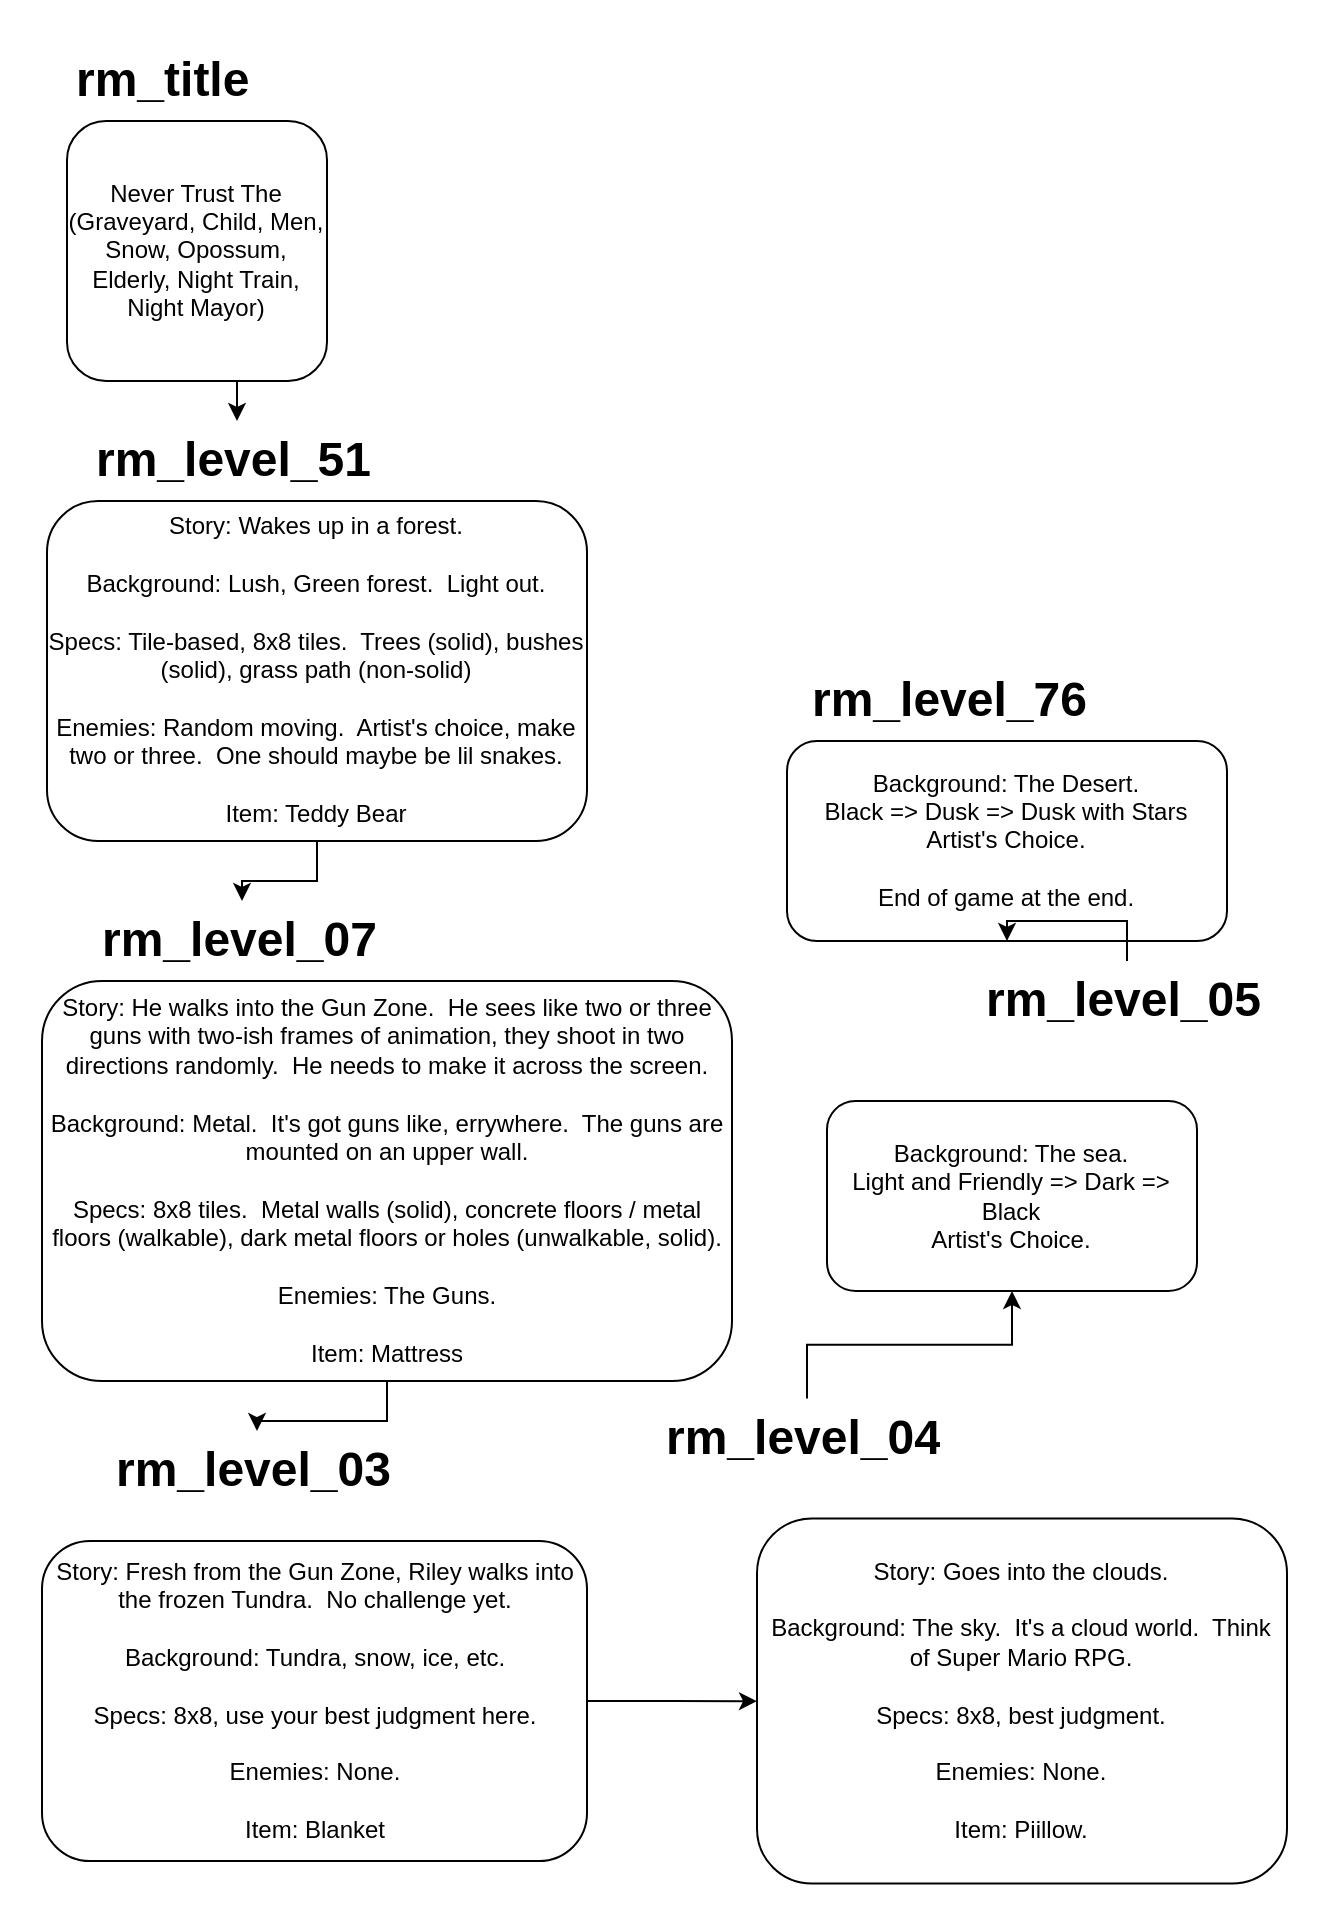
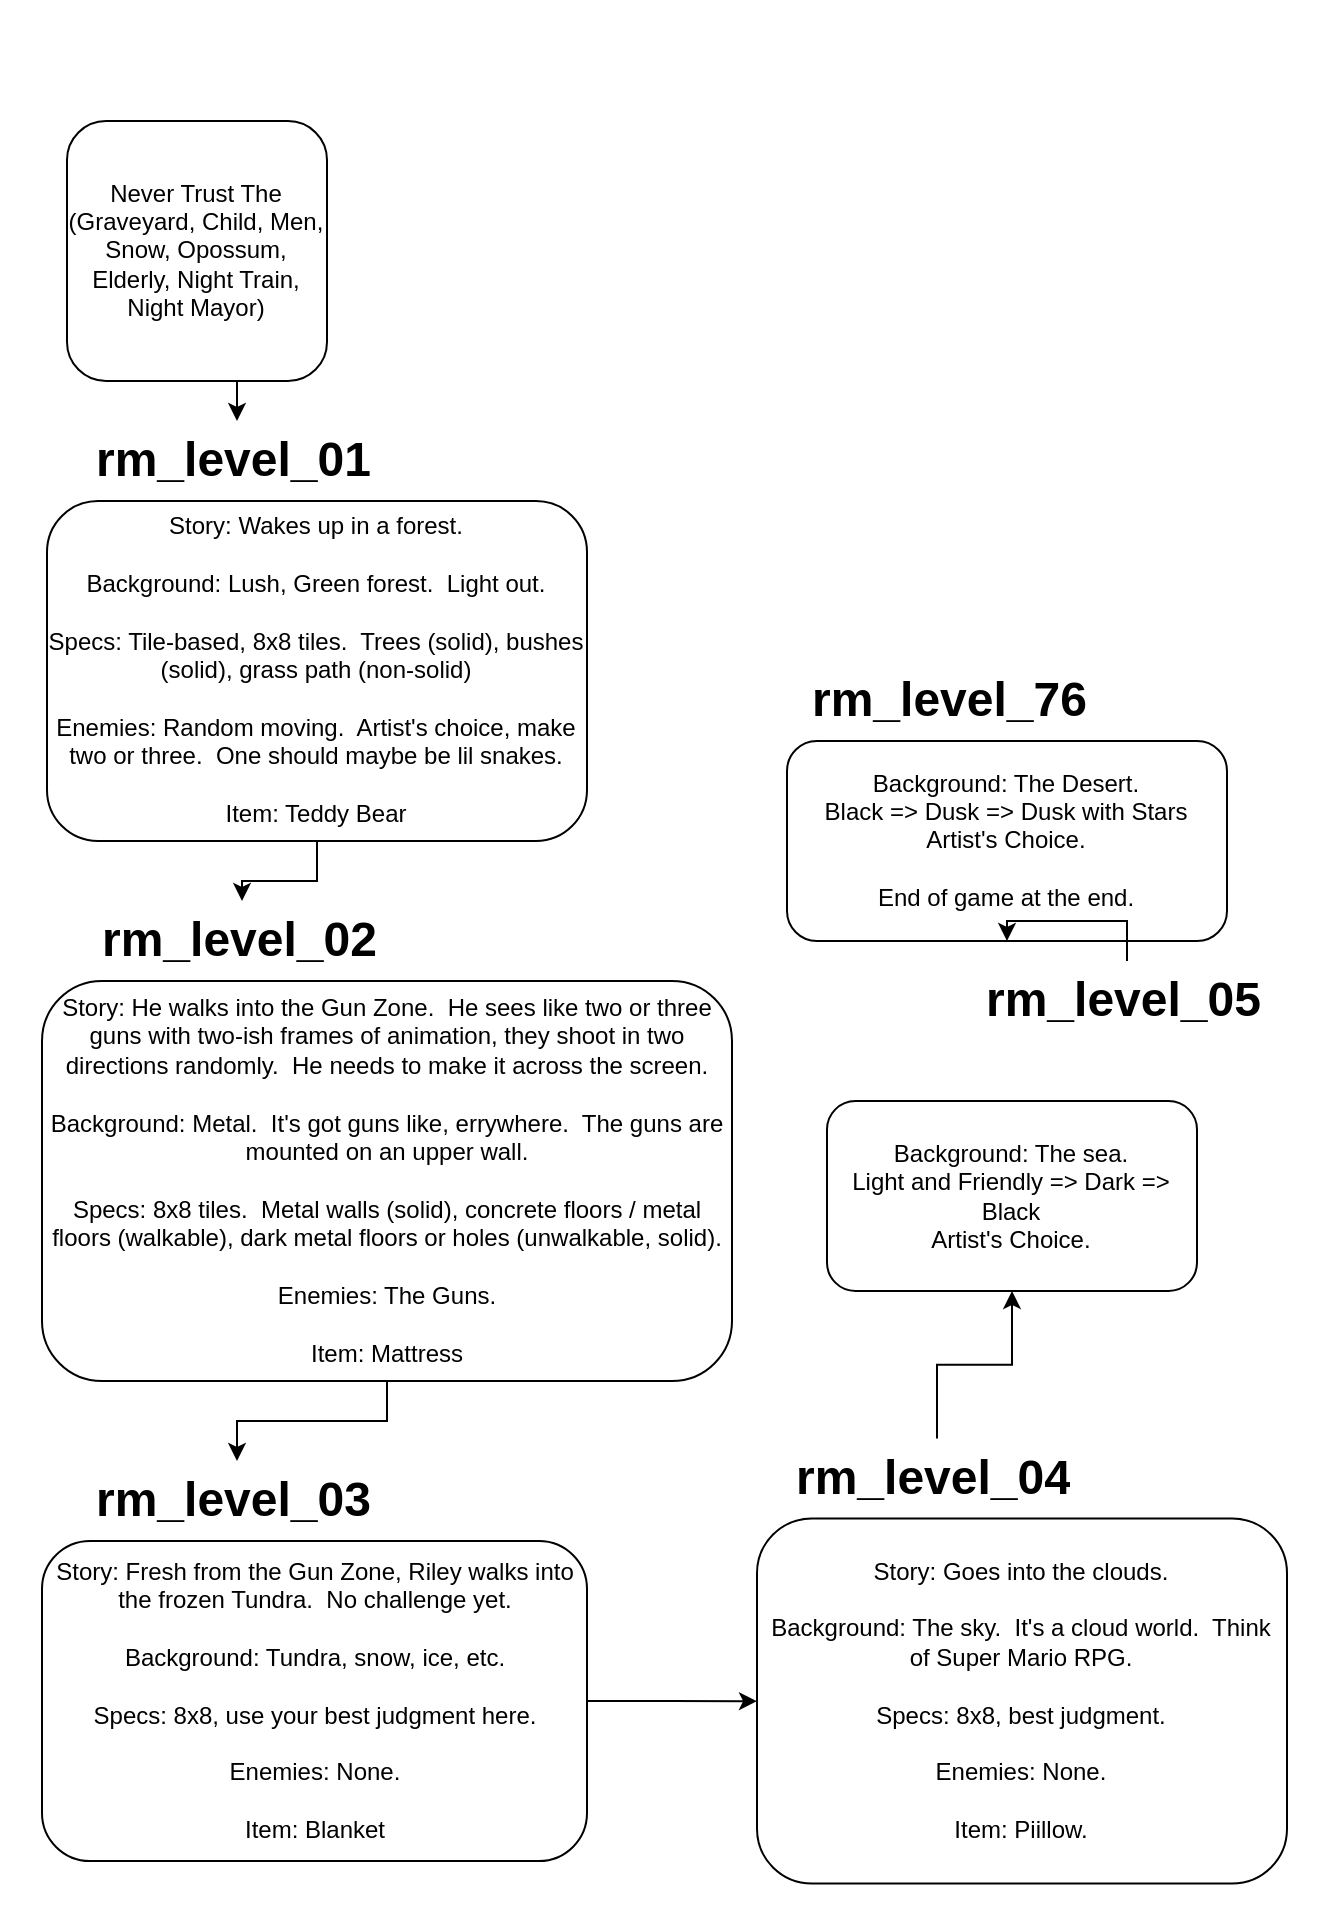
- <mxCell id="4" value="&lt;h1&gt;rm_title&lt;/h1&gt;" style="text;html=1;strokeColor=none;fillColor=none;spacing=5;spacingTop=-20;whiteSpace=wrap;overflow=hidden;rounded=0;" vertex="1" parent="1"><mxGeometry x="33" y="20" width="110" height="40" as="geometry" /></mxCell>
- <mxCell id="14" value="&lt;h1&gt;rm_level_51&lt;/h1&gt;" style="text;html=1;strokeColor=none;fillColor=none;spacing=5;spacingTop=-20;whiteSpace=wrap;overflow=hidden;rounded=0;" vertex="1" parent="1"><mxGeometry x="43" y="210" width="150" height="40" as="geometry" /></mxCell>
+ <mxCell id="14" value="&lt;h1&gt;rm_level_01&lt;/h1&gt;" style="text;html=1;strokeColor=none;fillColor=none;spacing=5;spacingTop=-20;whiteSpace=wrap;overflow=hidden;rounded=0;" vertex="1" parent="1"><mxGeometry x="43" y="210" width="150" height="40" as="geometry" /></mxCell>
- <mxCell id="15" value="&lt;h1&gt;rm_level_07&lt;/h1&gt;" style="text;html=1;strokeColor=none;fillColor=none;spacing=5;spacingTop=-20;whiteSpace=wrap;overflow=hidden;rounded=0;" vertex="1" parent="1"><mxGeometry x="45.5" y="450" width="150" height="40" as="geometry" /></mxCell>
+ <mxCell id="15" value="&lt;h1&gt;rm_level_02&lt;/h1&gt;" style="text;html=1;strokeColor=none;fillColor=none;spacing=5;spacingTop=-20;whiteSpace=wrap;overflow=hidden;rounded=0;" vertex="1" parent="1"><mxGeometry x="45.5" y="450" width="150" height="40" as="geometry" /></mxCell>
- <mxCell id="18" value="&lt;h1&gt;rm_level_04&lt;/h1&gt;" style="text;html=1;strokeColor=none;fillColor=none;spacing=5;spacingTop=-20;whiteSpace=wrap;overflow=hidden;rounded=0;" vertex="1" parent="1"><mxGeometry x="328" y="698.75" width="150" height="40" as="geometry" /></mxCell>
+ <mxCell id="18" value="&lt;h1&gt;rm_level_04&lt;/h1&gt;" style="text;html=1;strokeColor=none;fillColor=none;spacing=5;spacingTop=-20;whiteSpace=wrap;overflow=hidden;rounded=0;" vertex="1" parent="1"><mxGeometry x="393" y="718.75" width="150" height="40" as="geometry" /></mxCell>
- <mxCell id="17" value="&lt;h1&gt;rm_level_03&lt;/h1&gt;" style="text;html=1;strokeColor=none;fillColor=none;spacing=5;spacingTop=-20;whiteSpace=wrap;overflow=hidden;rounded=0;" vertex="1" parent="1"><mxGeometry x="53" y="715" width="150" height="40" as="geometry" /></mxCell>
+ <mxCell id="17" value="&lt;h1&gt;rm_level_03&lt;/h1&gt;" style="text;html=1;strokeColor=none;fillColor=none;spacing=5;spacingTop=-20;whiteSpace=wrap;overflow=hidden;rounded=0;" vertex="1" parent="1"><mxGeometry x="43" y="730" width="150" height="40" as="geometry" /></mxCell>
